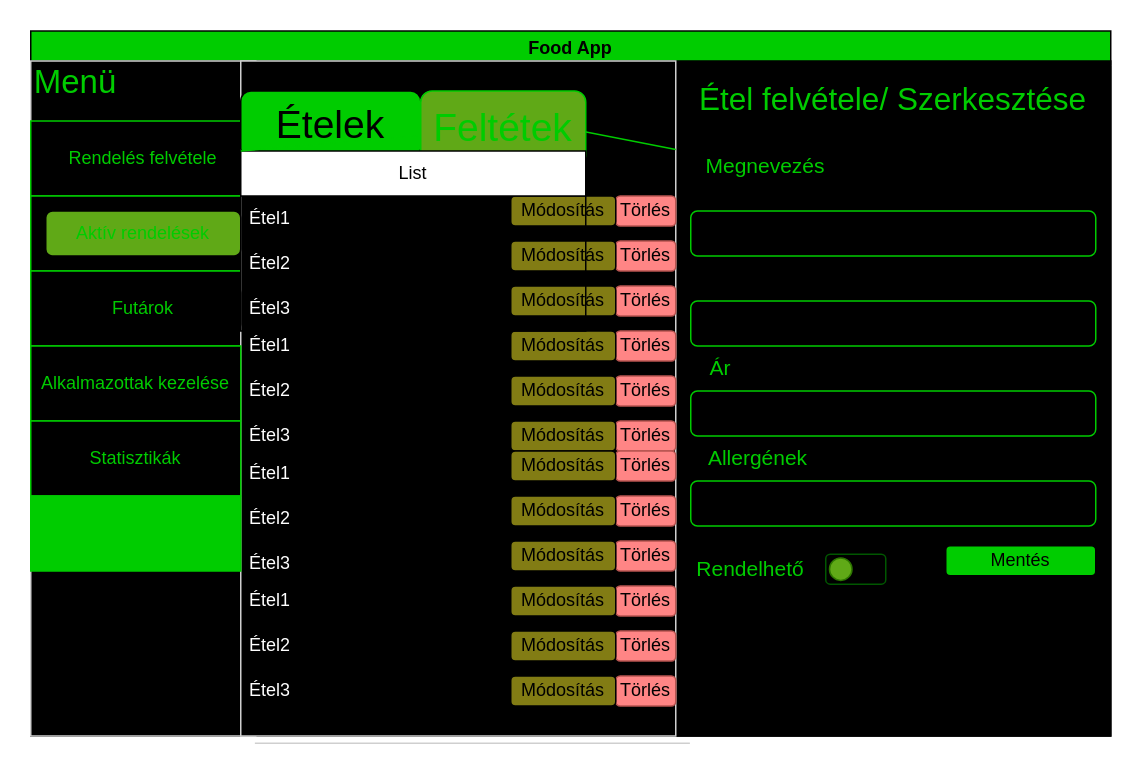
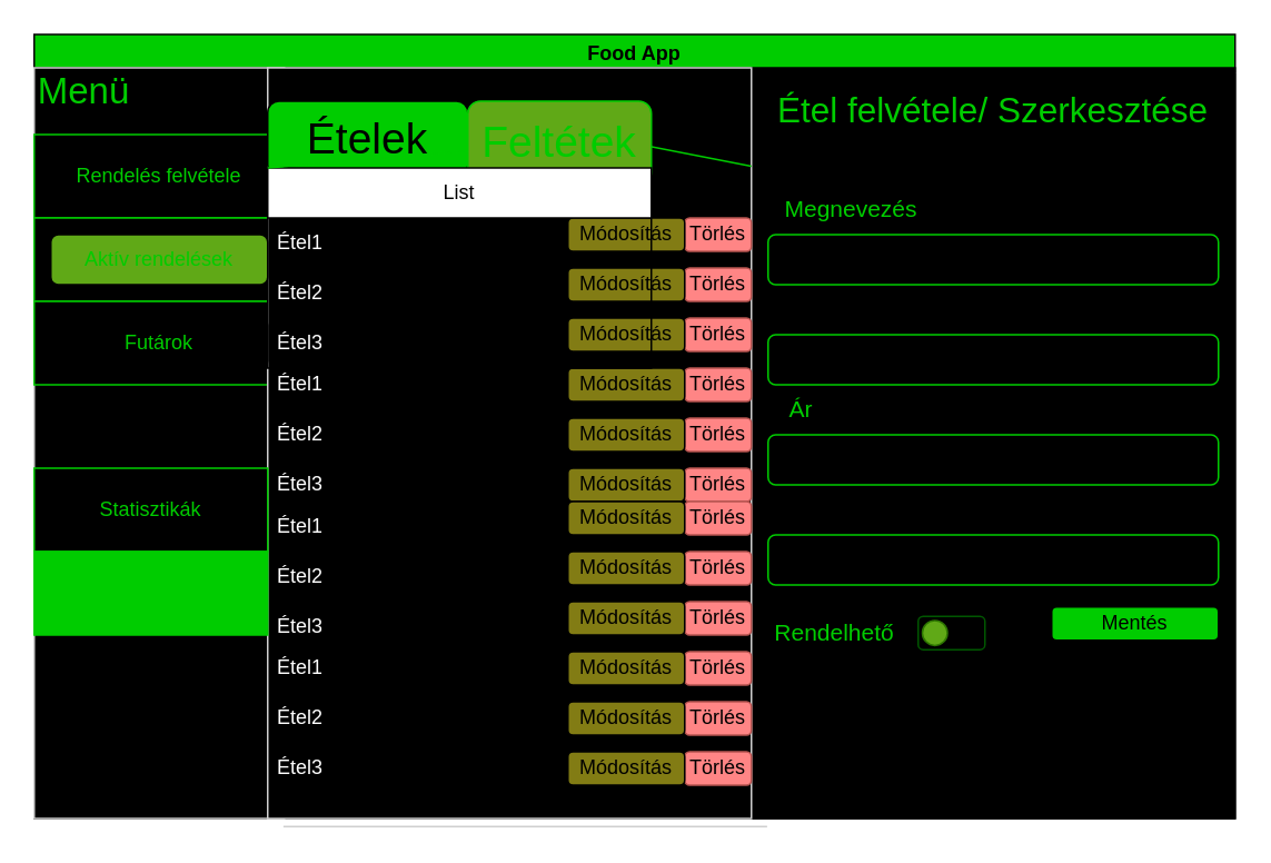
- <mxCell id="23" value="&lt;div&gt;&lt;font style=&quot;font-size: 14px;&quot; color=&quot;#00cc00&quot;&gt;Megnevezés&lt;/font&gt;&lt;/div&gt;" style="text;html=1;align=center;verticalAlign=middle;whiteSpace=wrap;rounded=0;" vertex="1" parent="1"><mxGeometry x="470" y="95" width="80" height="30" as="geometry" /></mxCell>
+ <mxCell id="23" value="&lt;div&gt;&lt;font style=&quot;font-size: 14px;&quot; color=&quot;#00cc00&quot;&gt;Megnevezés&lt;/font&gt;&lt;/div&gt;" style="text;html=1;align=center;verticalAlign=middle;whiteSpace=wrap;rounded=0;" vertex="1" parent="1"><mxGeometry x="470" y="110" width="80" height="30" as="geometry" /></mxCell>
- <mxCell id="12" value="&lt;div&gt;&lt;font color=&quot;#00cc00&quot;&gt;Alkalmazottak kezelése&lt;br&gt;&lt;/font&gt;&lt;/div&gt;" style="rounded=0;whiteSpace=wrap;html=1;fillColor=#000000;strokeColor=#00CC00;" parent="1" vertex="1"><mxGeometry y="230" width="140" height="50" as="geometry" x="20" /></mxCell>
- <mxCell id="58" value="&lt;div&gt;&lt;font style=&quot;font-size: 14px;&quot; color=&quot;#00cc00&quot;&gt;Allergének&lt;/font&gt;&lt;/div&gt;" style="text;html=1;align=center;verticalAlign=middle;whiteSpace=wrap;rounded=0;" vertex="1" parent="1"><mxGeometry x="470" y="290" width="70" height="30" as="geometry" /></mxCell>
